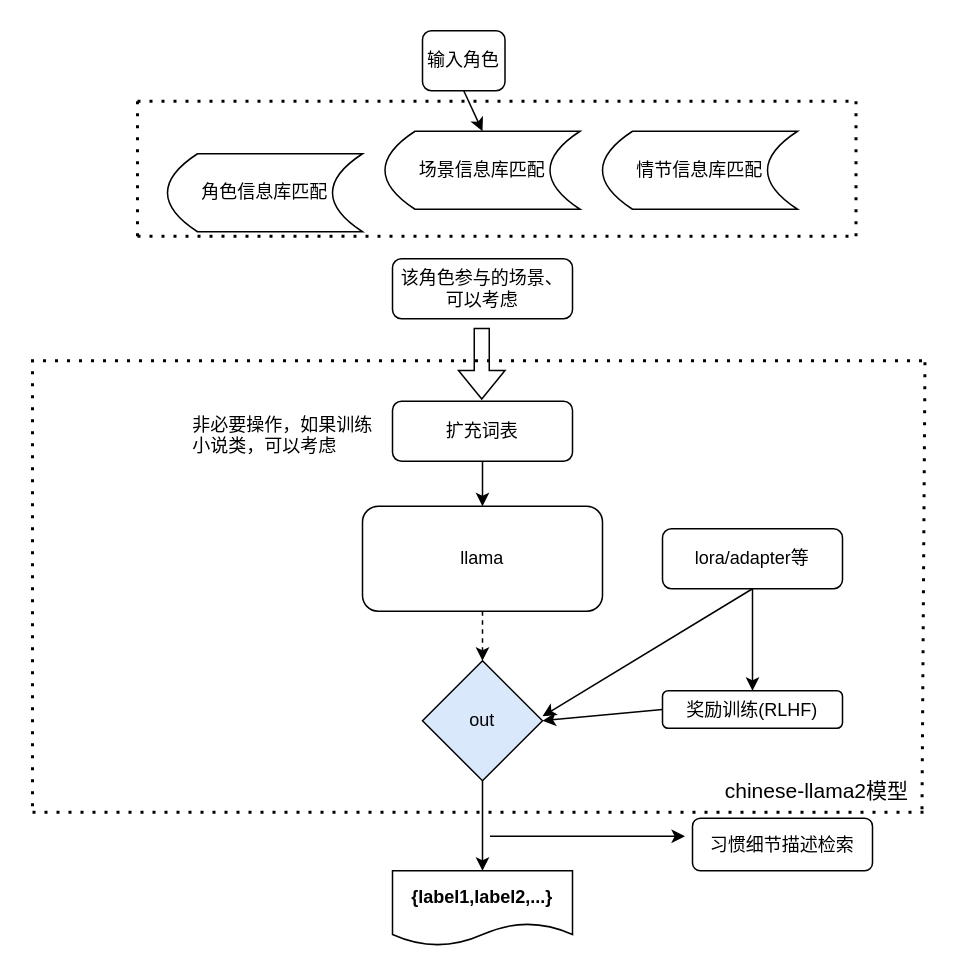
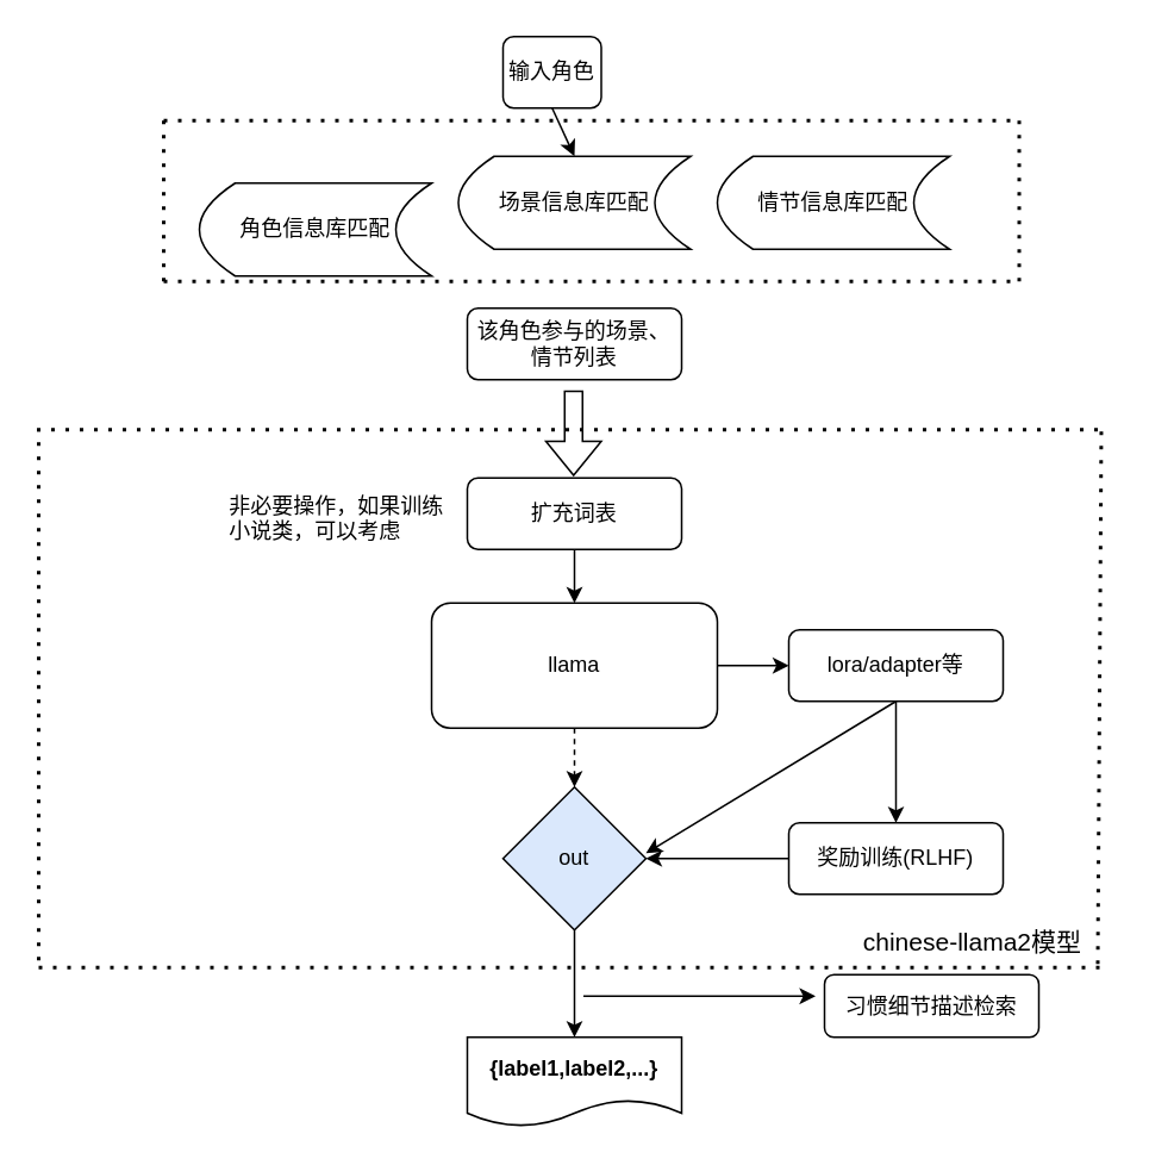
- <mxCell id="2" value="该角色参与的场景、可以考虑" style="rounded=1;whiteSpace=wrap;html=1;fontSize=12;glass=0;strokeWidth=1;shadow=0;" vertex="1" parent="1"><mxGeometry x="261" y="172" width="120" height="40" as="geometry" /></mxCell>
+ <mxCell id="2" value="该角色参与的场景、情节列表" style="rounded=1;whiteSpace=wrap;html=1;fontSize=12;glass=0;strokeWidth=1;shadow=0;" vertex="1" parent="1"><mxGeometry x="261" y="172" width="120" height="40" as="geometry" /></mxCell>
+ <mxCell id="27" value="" style="endArrow=classic;html=1;rounded=0;exitX=1;exitY=0.5;exitDx=0;exitDy=0;entryX=0;entryY=0.5;entryDx=0;entryDy=0;" edge="1" parent="1" source="23" target="24"><mxGeometry width="50" height="50" relative="1" as="geometry"><mxPoint x="341" y="487" as="sourcePoint" /><mxPoint x="391" y="437" as="targetPoint" /></mxGeometry></mxCell>
- <mxCell id="26" value="奖励训练(RLHF)" style="rounded=1;whiteSpace=wrap;html=1;fontSize=12;glass=0;strokeWidth=1;shadow=0;" vertex="1" parent="1"><mxGeometry x="441" y="460" width="120" height="25" as="geometry" /></mxCell>
+ <mxCell id="26" value="奖励训练(RLHF)" style="rounded=1;whiteSpace=wrap;html=1;fontSize=12;glass=0;strokeWidth=1;shadow=0;" vertex="1" parent="1"><mxGeometry x="441" y="460" width="120" height="40" as="geometry" /></mxCell>
